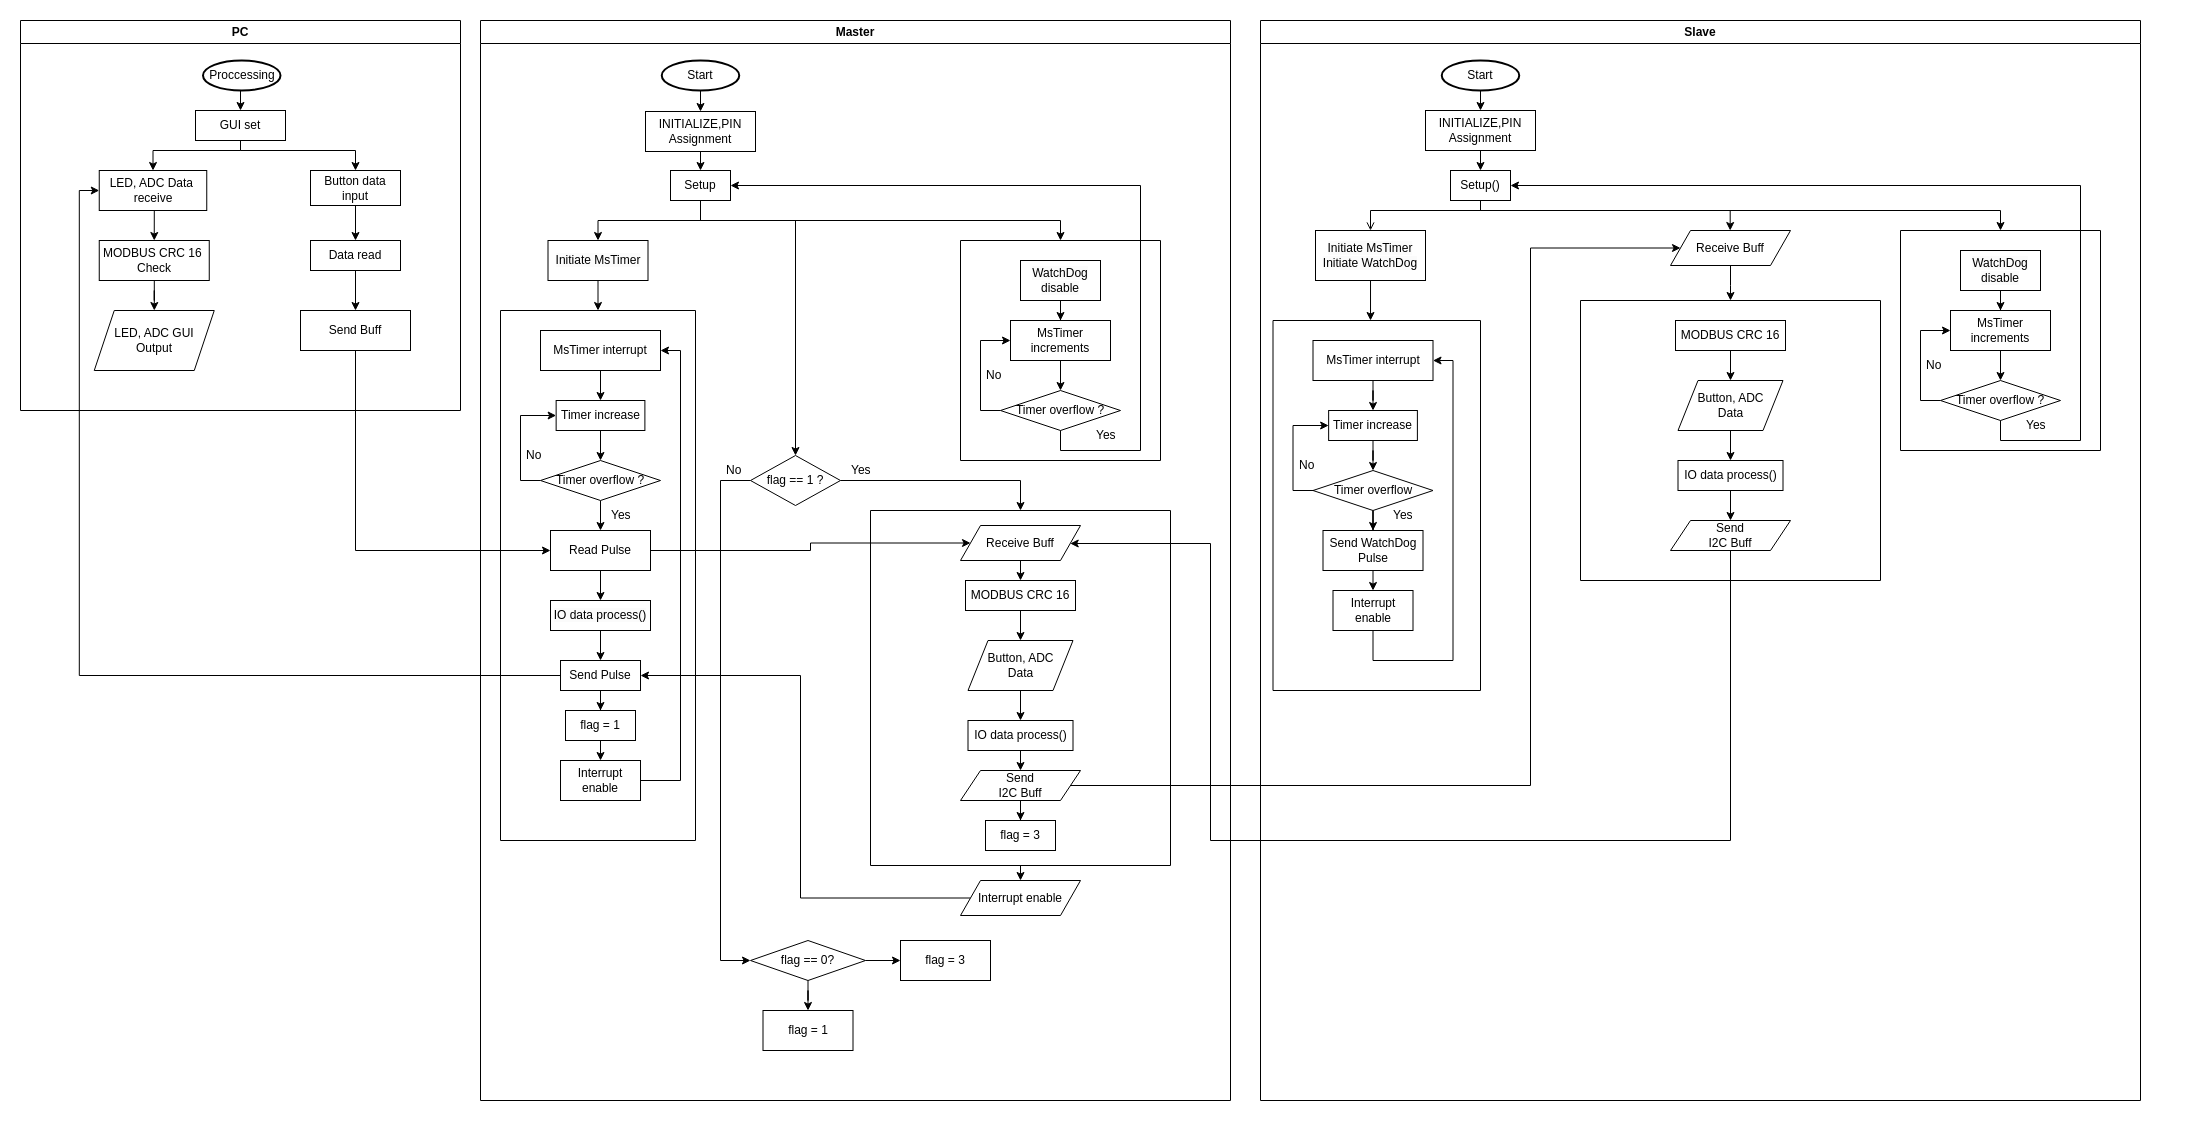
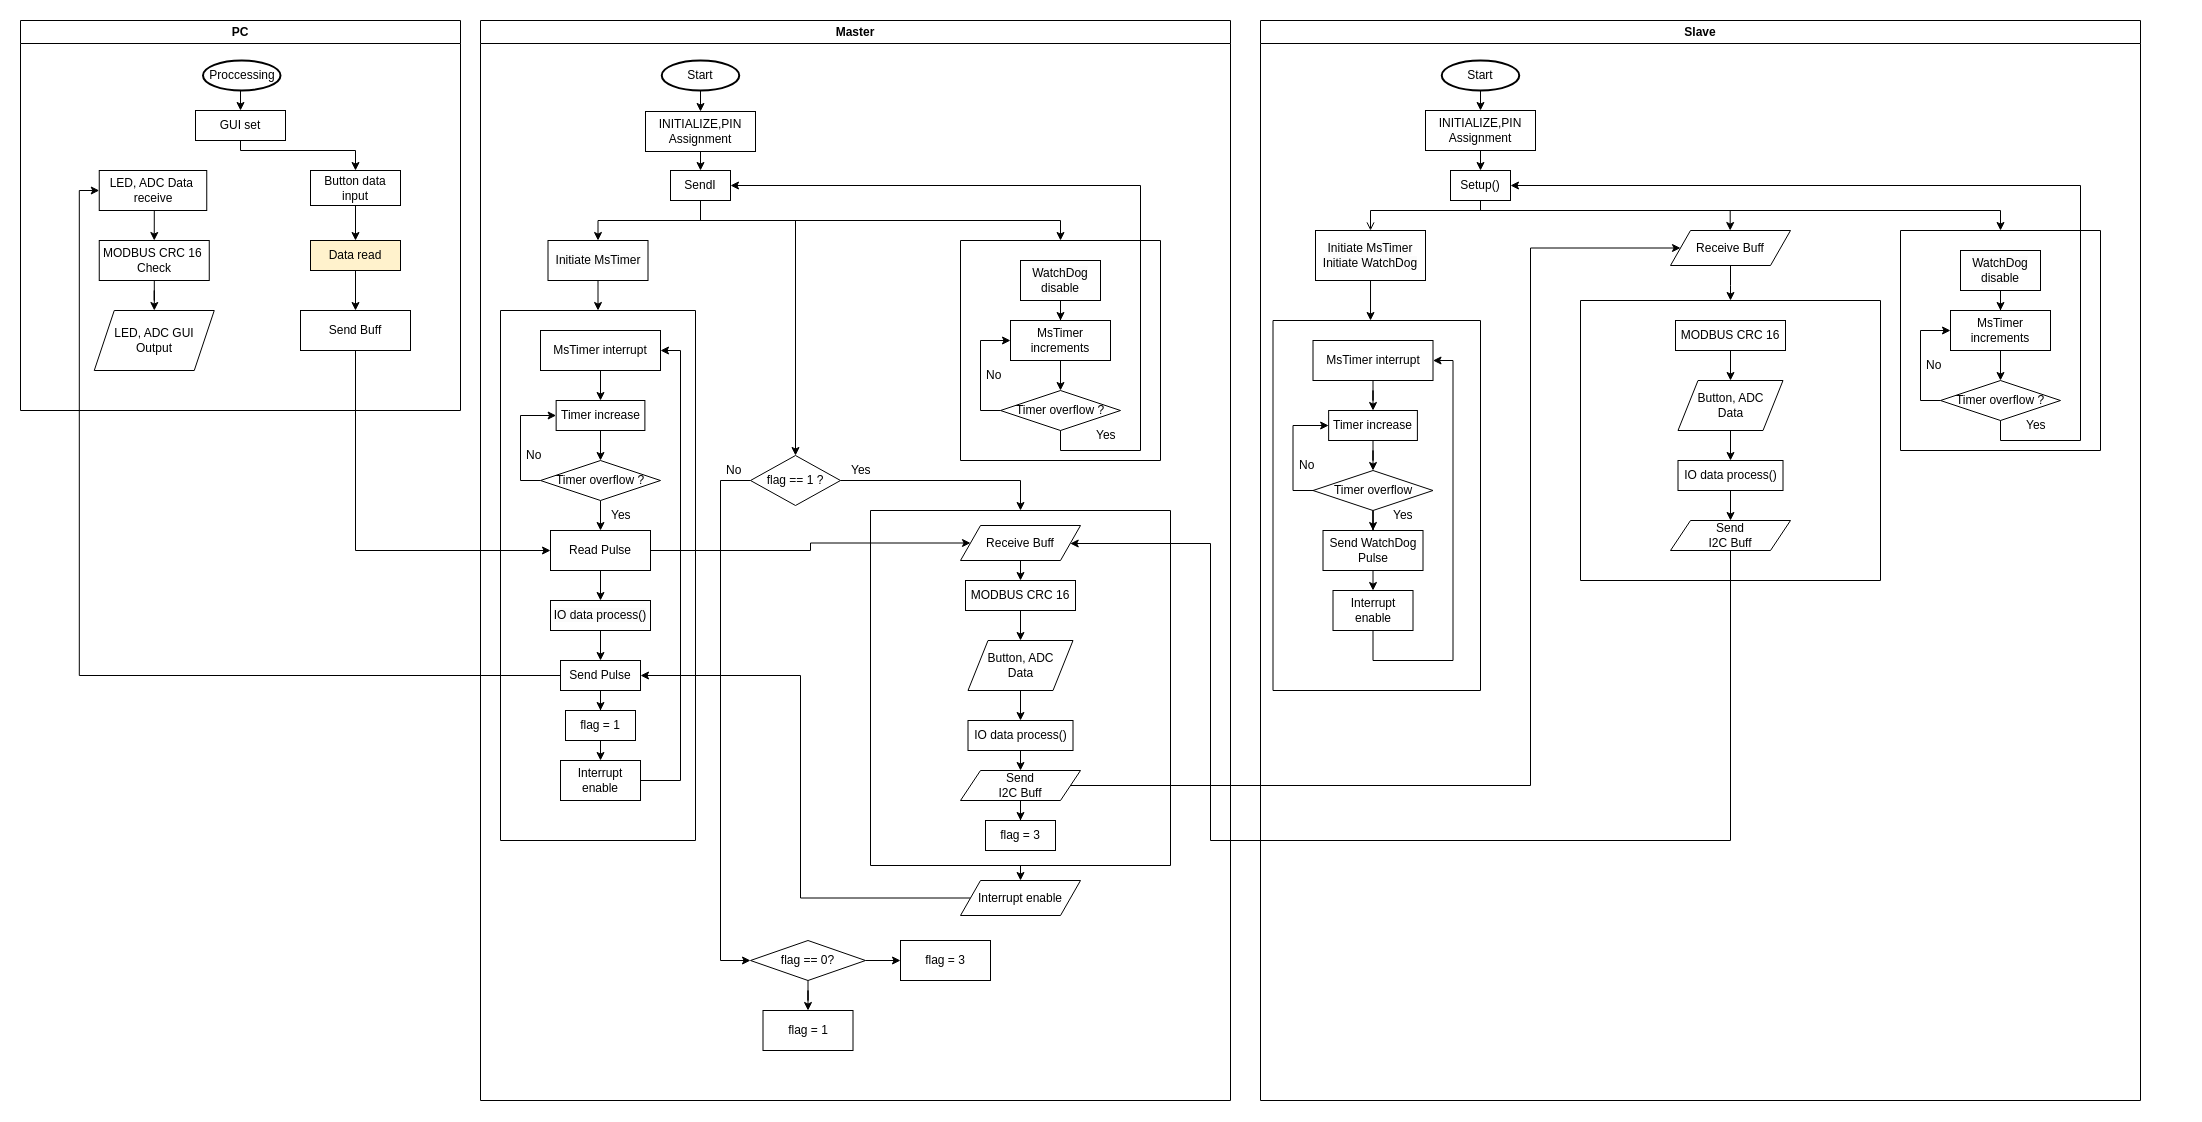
- <mxCell id="5" style="edgeStyle=orthogonalEdgeStyle;rounded=0;orthogonalLoop=1;jettySize=auto;html=1;entryX=0.5;entryY=0;entryDx=0;entryDy=0;" edge="1" parent="2" source="7" target="15"><mxGeometry relative="1" as="geometry"><Array as="points"><mxPoint x="220" y="130" /><mxPoint x="133" y="130" /></Array></mxGeometry></mxCell>
- <mxCell id="71" value="Setup" style="rounded=0;whiteSpace=wrap;html=1;" parent="63" vertex="1"><mxGeometry x="190" y="150" width="60" height="30" as="geometry" /></mxCell>
+ <mxCell id="71" value="SendI" style="rounded=0;whiteSpace=wrap;html=1;" parent="63" vertex="1"><mxGeometry x="190" y="150" width="60" height="30" as="geometry" /></mxCell>
- <mxCell id="9" value="Data read" style="rounded=0;whiteSpace=wrap;html=1;" parent="2" vertex="1"><mxGeometry x="290" y="220" width="90" height="30" as="geometry" /></mxCell>
+ <mxCell id="9" value="Data read" style="rounded=0;whiteSpace=wrap;html=1;fillColor=#fff2cc;" parent="2" vertex="1"><mxGeometry x="290" y="220" width="90" height="30" as="geometry" /></mxCell>
